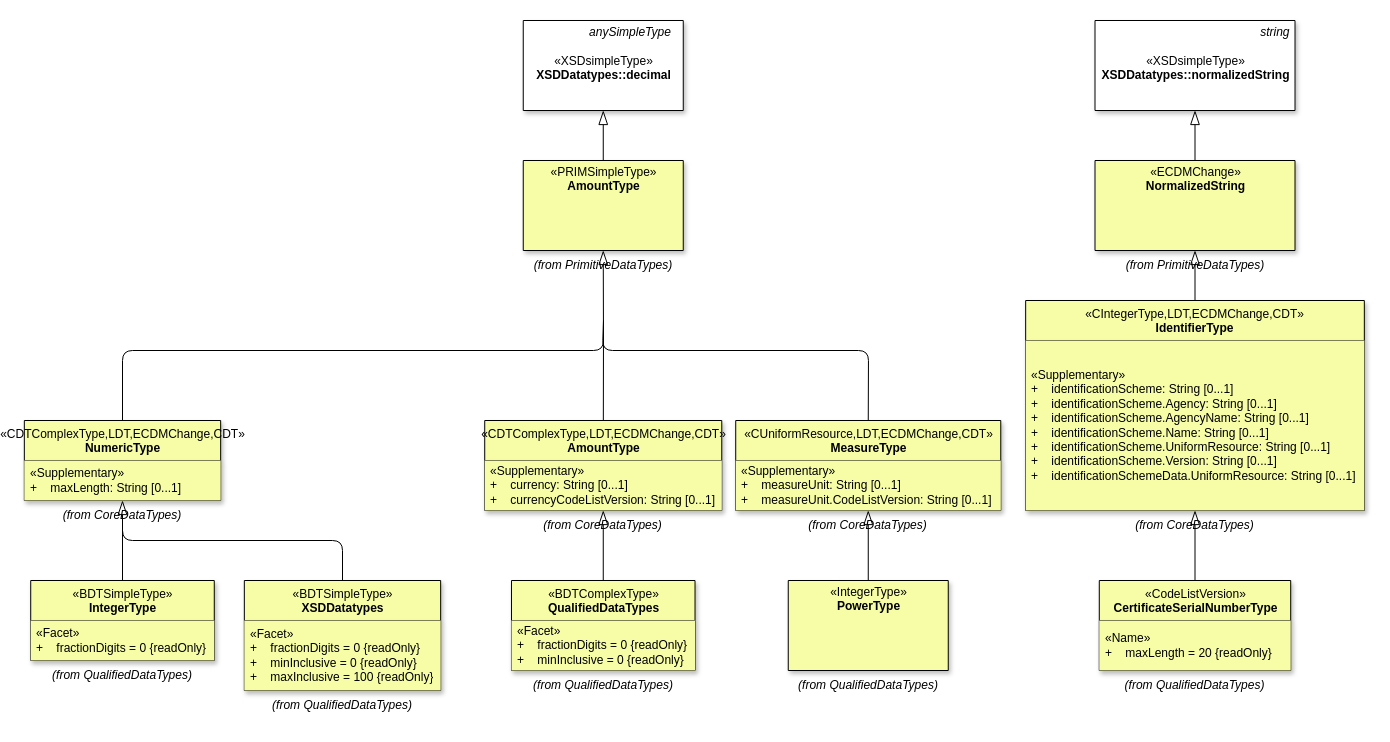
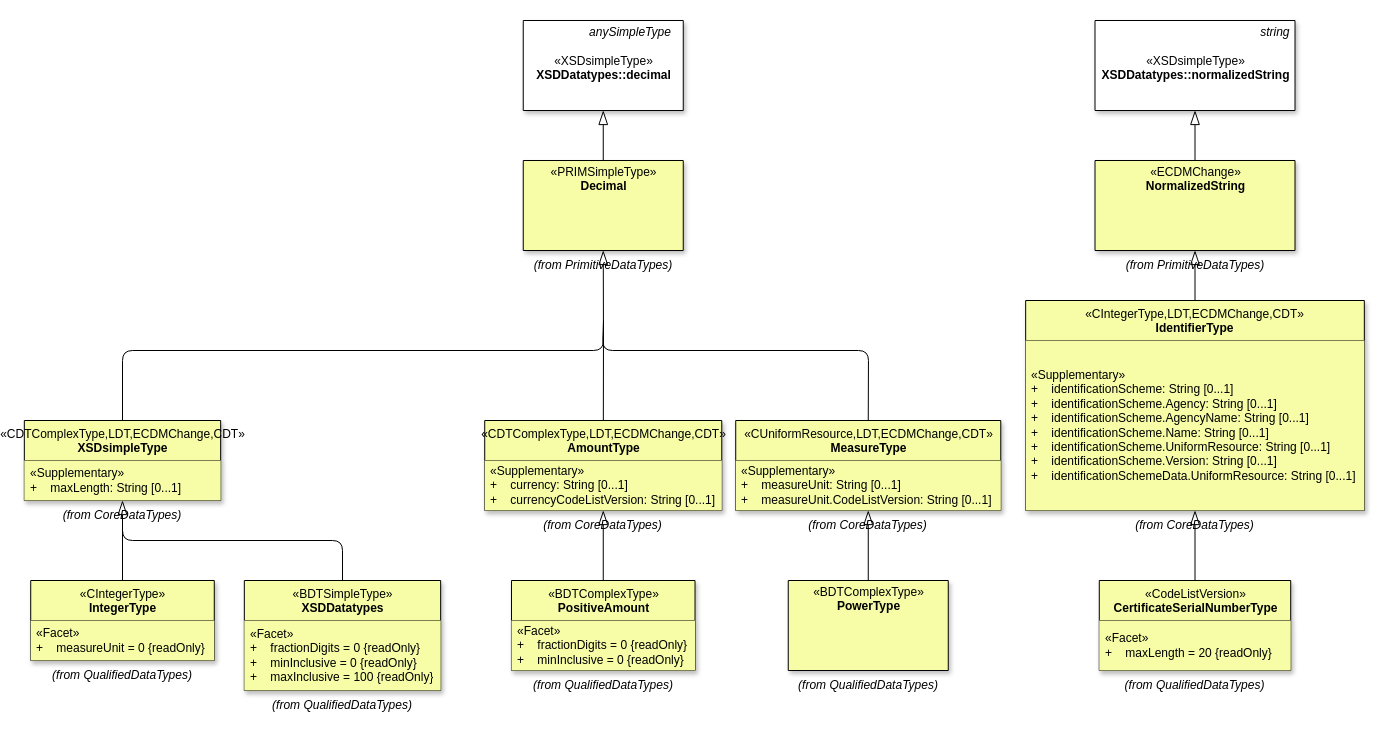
- <mxCell id="5" value="«&lt;span style=&quot;background-color: initial; font-size: 12px;&quot;&gt;PRIMSimpleType&lt;/span&gt;»&lt;br style=&quot;font-size: 12px;&quot;&gt;&lt;b style=&quot;background-color: initial; font-size: 12px;&quot;&gt;AmountType&lt;/b&gt;&lt;span style=&quot;font-family: &amp;quot;88a7a6+Roboto&amp;quot;; font-size: 12px;&quot;&gt;&lt;br style=&quot;font-size: 12px;&quot;&gt;&lt;/span&gt;" style="swimlane;fontStyle=0;align=center;verticalAlign=top;childLayout=stackLayout;horizontal=1;startSize=100;horizontalStack=0;resizeParent=1;resizeParentMax=0;resizeLast=0;collapsible=0;marginBottom=0;html=1;spacing=0;shadow=1;fillColor=#f6fda6;fontSize=12;" parent="4" vertex="1"><mxGeometry width="160" height="90" as="geometry" /></mxCell>
+ <mxCell id="5" value="«&lt;span style=&quot;background-color: initial; font-size: 12px;&quot;&gt;PRIMSimpleType&lt;/span&gt;»&lt;br style=&quot;font-size: 12px;&quot;&gt;&lt;b style=&quot;background-color: initial; font-size: 12px;&quot;&gt;Decimal&lt;/b&gt;&lt;span style=&quot;font-family: &amp;quot;88a7a6+Roboto&amp;quot;; font-size: 12px;&quot;&gt;&lt;br style=&quot;font-size: 12px;&quot;&gt;&lt;/span&gt;" style="swimlane;fontStyle=0;align=center;verticalAlign=top;childLayout=stackLayout;horizontal=1;startSize=100;horizontalStack=0;resizeParent=1;resizeParentMax=0;resizeLast=0;collapsible=0;marginBottom=0;html=1;spacing=0;shadow=1;fillColor=#f6fda6;fontSize=12;" parent="4" vertex="1"><mxGeometry width="160" height="90" as="geometry" /></mxCell>
- <mxCell id="9" value="&lt;font style=&quot;border-color: var(--border-color); font-size: 12px;&quot;&gt;&lt;font style=&quot;border-color: var(--border-color);&quot;&gt;«C&lt;/font&gt;&lt;font style=&quot;border-color: var(--border-color);&quot;&gt;DTComplexType,LDT,ECDMChange,CDT»&lt;/font&gt;&lt;br style=&quot;border-color: var(--border-color); font-size: 12px;&quot;&gt;&lt;/font&gt;&lt;b style=&quot;border-color: var(--border-color); background-color: initial; font-size: 12px;&quot;&gt;NumericType&lt;/b&gt;" style="swimlane;fontStyle=0;align=center;verticalAlign=top;childLayout=stackLayout;horizontal=1;startSize=40;horizontalStack=0;resizeParent=1;resizeParentMax=0;resizeLast=0;collapsible=0;marginBottom=0;html=1;shadow=1;labelBackgroundColor=none;fontFamily=Helvetica;fontSize=12;fillColor=#F6FDA6;" parent="8" vertex="1"><mxGeometry x="1.84" width="196.319" height="80" as="geometry" /></mxCell>
+ <mxCell id="9" value="&lt;font style=&quot;border-color: var(--border-color); font-size: 12px;&quot;&gt;&lt;font style=&quot;border-color: var(--border-color);&quot;&gt;«C&lt;/font&gt;&lt;font style=&quot;border-color: var(--border-color);&quot;&gt;DTComplexType,LDT,ECDMChange,CDT»&lt;/font&gt;&lt;br style=&quot;border-color: var(--border-color); font-size: 12px;&quot;&gt;&lt;/font&gt;&lt;b style=&quot;border-color: var(--border-color); background-color: initial; font-size: 12px;&quot;&gt;XSDsimpleType&lt;/b&gt;" style="swimlane;fontStyle=0;align=center;verticalAlign=top;childLayout=stackLayout;horizontal=1;startSize=40;horizontalStack=0;resizeParent=1;resizeParentMax=0;resizeLast=0;collapsible=0;marginBottom=0;html=1;shadow=1;labelBackgroundColor=none;fontFamily=Helvetica;fontSize=12;fillColor=#F6FDA6;" parent="8" vertex="1"><mxGeometry x="1.84" width="196.319" height="80" as="geometry" /></mxCell>
- <mxCell id="44" value="«&lt;span style=&quot;background-color: initial; font-size: 12px;&quot;&gt;IntegerType&lt;/span&gt;»&lt;br style=&quot;font-size: 12px;&quot;&gt;&lt;b style=&quot;background-color: initial; font-size: 12px;&quot;&gt;PowerType&lt;/b&gt;&lt;span style=&quot;font-family: &amp;quot;88a7a6+Roboto&amp;quot;; font-size: 12px;&quot;&gt;&lt;br style=&quot;font-size: 12px;&quot;&gt;&lt;/span&gt;" style="swimlane;fontStyle=0;align=center;verticalAlign=top;childLayout=stackLayout;horizontal=1;startSize=100;horizontalStack=0;resizeParent=1;resizeParentMax=0;resizeLast=0;collapsible=0;marginBottom=0;html=1;spacing=0;shadow=1;fillColor=#f6fda6;fontSize=12;" parent="43" vertex="1"><mxGeometry width="160" height="90" as="geometry" /></mxCell>
+ <mxCell id="44" value="«&lt;span style=&quot;background-color: initial; font-size: 12px;&quot;&gt;BDTComplexType&lt;/span&gt;»&lt;br style=&quot;font-size: 12px;&quot;&gt;&lt;b style=&quot;background-color: initial; font-size: 12px;&quot;&gt;PowerType&lt;/b&gt;&lt;span style=&quot;font-family: &amp;quot;88a7a6+Roboto&amp;quot;; font-size: 12px;&quot;&gt;&lt;br style=&quot;font-size: 12px;&quot;&gt;&lt;/span&gt;" style="swimlane;fontStyle=0;align=center;verticalAlign=top;childLayout=stackLayout;horizontal=1;startSize=100;horizontalStack=0;resizeParent=1;resizeParentMax=0;resizeLast=0;collapsible=0;marginBottom=0;html=1;spacing=0;shadow=1;fillColor=#f6fda6;fontSize=12;" parent="43" vertex="1"><mxGeometry width="160" height="90" as="geometry" /></mxCell>
- <mxCell id="27" value="&lt;font style=&quot;border-color: var(--border-color); font-size: 12px;&quot;&gt;«BDTSimpleType&lt;/font&gt;&lt;font style=&quot;border-color: var(--border-color); font-size: 12px;&quot;&gt;»&lt;br style=&quot;border-color: var(--border-color); font-size: 12px;&quot;&gt;&lt;/font&gt;&lt;b style=&quot;border-color: var(--border-color); background-color: initial; font-size: 12px;&quot;&gt;IntegerType&lt;/b&gt;" style="swimlane;fontStyle=0;align=center;verticalAlign=top;childLayout=stackLayout;horizontal=1;startSize=40;horizontalStack=0;resizeParent=1;resizeParentMax=0;resizeLast=0;collapsible=0;marginBottom=0;html=1;shadow=1;labelBackgroundColor=none;fontFamily=Helvetica;fontSize=12;fillColor=#F6FDA6;" parent="26" vertex="1"><mxGeometry x="1.721" width="183.558" height="80" as="geometry" /></mxCell>
+ <mxCell id="27" value="&lt;font style=&quot;border-color: var(--border-color); font-size: 12px;&quot;&gt;«CIntegerType&lt;/font&gt;&lt;font style=&quot;border-color: var(--border-color); font-size: 12px;&quot;&gt;»&lt;br style=&quot;border-color: var(--border-color); font-size: 12px;&quot;&gt;&lt;/font&gt;&lt;b style=&quot;border-color: var(--border-color); background-color: initial; font-size: 12px;&quot;&gt;IntegerType&lt;/b&gt;" style="swimlane;fontStyle=0;align=center;verticalAlign=top;childLayout=stackLayout;horizontal=1;startSize=40;horizontalStack=0;resizeParent=1;resizeParentMax=0;resizeLast=0;collapsible=0;marginBottom=0;html=1;shadow=1;labelBackgroundColor=none;fontFamily=Helvetica;fontSize=12;fillColor=#F6FDA6;" parent="26" vertex="1"><mxGeometry x="1.721" width="183.558" height="80" as="geometry" /></mxCell>
- <mxCell id="39" value="&lt;font style=&quot;border-color: var(--border-color); font-size: 12px;&quot;&gt;«BDTComplexType&lt;/font&gt;&lt;font style=&quot;border-color: var(--border-color); font-size: 12px;&quot;&gt;»&lt;br style=&quot;border-color: var(--border-color); font-size: 12px;&quot;&gt;&lt;/font&gt;&lt;b style=&quot;border-color: var(--border-color); background-color: initial; font-size: 12px;&quot;&gt;QualifiedDataTypes&lt;/b&gt;" style="swimlane;fontStyle=0;align=center;verticalAlign=top;childLayout=stackLayout;horizontal=1;startSize=40;horizontalStack=0;resizeParent=1;resizeParentMax=0;resizeLast=0;collapsible=0;marginBottom=0;html=1;shadow=1;labelBackgroundColor=none;fontFamily=Helvetica;fontSize=12;fillColor=#F6FDA6;" parent="38" vertex="1"><mxGeometry x="1.721" width="183.56" height="90" as="geometry" /></mxCell>
+ <mxCell id="39" value="&lt;font style=&quot;border-color: var(--border-color); font-size: 12px;&quot;&gt;«BDTComplexType&lt;/font&gt;&lt;font style=&quot;border-color: var(--border-color); font-size: 12px;&quot;&gt;»&lt;br style=&quot;border-color: var(--border-color); font-size: 12px;&quot;&gt;&lt;/font&gt;&lt;b style=&quot;border-color: var(--border-color); background-color: initial; font-size: 12px;&quot;&gt;PositiveAmount&lt;/b&gt;" style="swimlane;fontStyle=0;align=center;verticalAlign=top;childLayout=stackLayout;horizontal=1;startSize=40;horizontalStack=0;resizeParent=1;resizeParentMax=0;resizeLast=0;collapsible=0;marginBottom=0;html=1;shadow=1;labelBackgroundColor=none;fontFamily=Helvetica;fontSize=12;fillColor=#F6FDA6;" parent="38" vertex="1"><mxGeometry x="1.721" width="183.56" height="90" as="geometry" /></mxCell>
- <mxCell id="28" value="&lt;span style=&quot;text-align: center; font-size: 12px;&quot;&gt;«&lt;/span&gt;&lt;span style=&quot;border-color: var(--border-color); text-align: center; background-color: initial; font-size: 12px;&quot;&gt;Facet&lt;/span&gt;&lt;span style=&quot;text-align: center; font-size: 12px;&quot;&gt;»&lt;/span&gt;&lt;br style=&quot;border-color: var(--border-color); text-align: center; font-size: 12px;&quot;&gt;&lt;span style=&quot;border-color: var(--border-color); text-align: center; background-color: initial; font-size: 12px;&quot;&gt;+&amp;nbsp; &amp;nbsp; fractionDigits = 0 {readOnly}&lt;/span&gt;" style="text;html=1;strokeColor=none;fillColor=#F6FDA6;align=left;verticalAlign=middle;spacingLeft=4;spacingRight=4;overflow=hidden;rotatable=0;points=[[0,0.5],[1,0.5]];portConstraint=eastwest;shadow=1;labelBackgroundColor=none;fontFamily=Helvetica;fontSize=12;strokeWidth=2;perimeterSpacing=0;" parent="27" vertex="1"><mxGeometry y="40" width="183.558" height="40" as="geometry" /></mxCell>
+ <mxCell id="28" value="&lt;span style=&quot;text-align: center; font-size: 12px;&quot;&gt;«&lt;/span&gt;&lt;span style=&quot;border-color: var(--border-color); text-align: center; background-color: initial; font-size: 12px;&quot;&gt;Facet&lt;/span&gt;&lt;span style=&quot;text-align: center; font-size: 12px;&quot;&gt;»&lt;/span&gt;&lt;br style=&quot;border-color: var(--border-color); text-align: center; font-size: 12px;&quot;&gt;&lt;span style=&quot;border-color: var(--border-color); text-align: center; background-color: initial; font-size: 12px;&quot;&gt;+&amp;nbsp; &amp;nbsp; measureUnit = 0 {readOnly}&lt;/span&gt;" style="text;html=1;strokeColor=none;fillColor=#F6FDA6;align=left;verticalAlign=middle;spacingLeft=4;spacingRight=4;overflow=hidden;rotatable=0;points=[[0,0.5],[1,0.5]];portConstraint=eastwest;shadow=1;labelBackgroundColor=none;fontFamily=Helvetica;fontSize=12;strokeWidth=2;perimeterSpacing=0;" parent="27" vertex="1"><mxGeometry y="40" width="183.558" height="40" as="geometry" /></mxCell>
- <mxCell id="62" value="&lt;span style=&quot;text-align: center; font-size: 12px;&quot;&gt;«&lt;/span&gt;&lt;span style=&quot;border-color: var(--border-color); text-align: center; background-color: initial; font-size: 12px;&quot;&gt;Name&lt;/span&gt;&lt;span style=&quot;text-align: center; font-size: 12px;&quot;&gt;»&lt;/span&gt;&lt;br style=&quot;border-color: var(--border-color); text-align: center; font-size: 12px;&quot;&gt;&lt;span style=&quot;border-color: var(--border-color); text-align: center; background-color: initial; font-size: 12px;&quot;&gt;+&amp;nbsp; &amp;nbsp; maxLength = 20 {readOnly}&lt;br style=&quot;font-size: 12px;&quot;&gt;&lt;/span&gt;" style="text;html=1;strokeColor=none;fillColor=#F6FDA6;align=left;verticalAlign=middle;spacingLeft=4;spacingRight=4;overflow=hidden;rotatable=0;points=[[0,0.5],[1,0.5]];portConstraint=eastwest;shadow=1;labelBackgroundColor=none;fontFamily=Helvetica;fontSize=12;strokeWidth=2;perimeterSpacing=0;" parent="61" vertex="1"><mxGeometry y="40" width="191.415" height="50" as="geometry" /></mxCell>
+ <mxCell id="62" value="&lt;span style=&quot;text-align: center; font-size: 12px;&quot;&gt;«&lt;/span&gt;&lt;span style=&quot;border-color: var(--border-color); text-align: center; background-color: initial; font-size: 12px;&quot;&gt;Facet&lt;/span&gt;&lt;span style=&quot;text-align: center; font-size: 12px;&quot;&gt;»&lt;/span&gt;&lt;br style=&quot;border-color: var(--border-color); text-align: center; font-size: 12px;&quot;&gt;&lt;span style=&quot;border-color: var(--border-color); text-align: center; background-color: initial; font-size: 12px;&quot;&gt;+&amp;nbsp; &amp;nbsp; maxLength = 20 {readOnly}&lt;br style=&quot;font-size: 12px;&quot;&gt;&lt;/span&gt;" style="text;html=1;strokeColor=none;fillColor=#F6FDA6;align=left;verticalAlign=middle;spacingLeft=4;spacingRight=4;overflow=hidden;rotatable=0;points=[[0,0.5],[1,0.5]];portConstraint=eastwest;shadow=1;labelBackgroundColor=none;fontFamily=Helvetica;fontSize=12;strokeWidth=2;perimeterSpacing=0;" parent="61" vertex="1"><mxGeometry y="40" width="191.415" height="50" as="geometry" /></mxCell>
